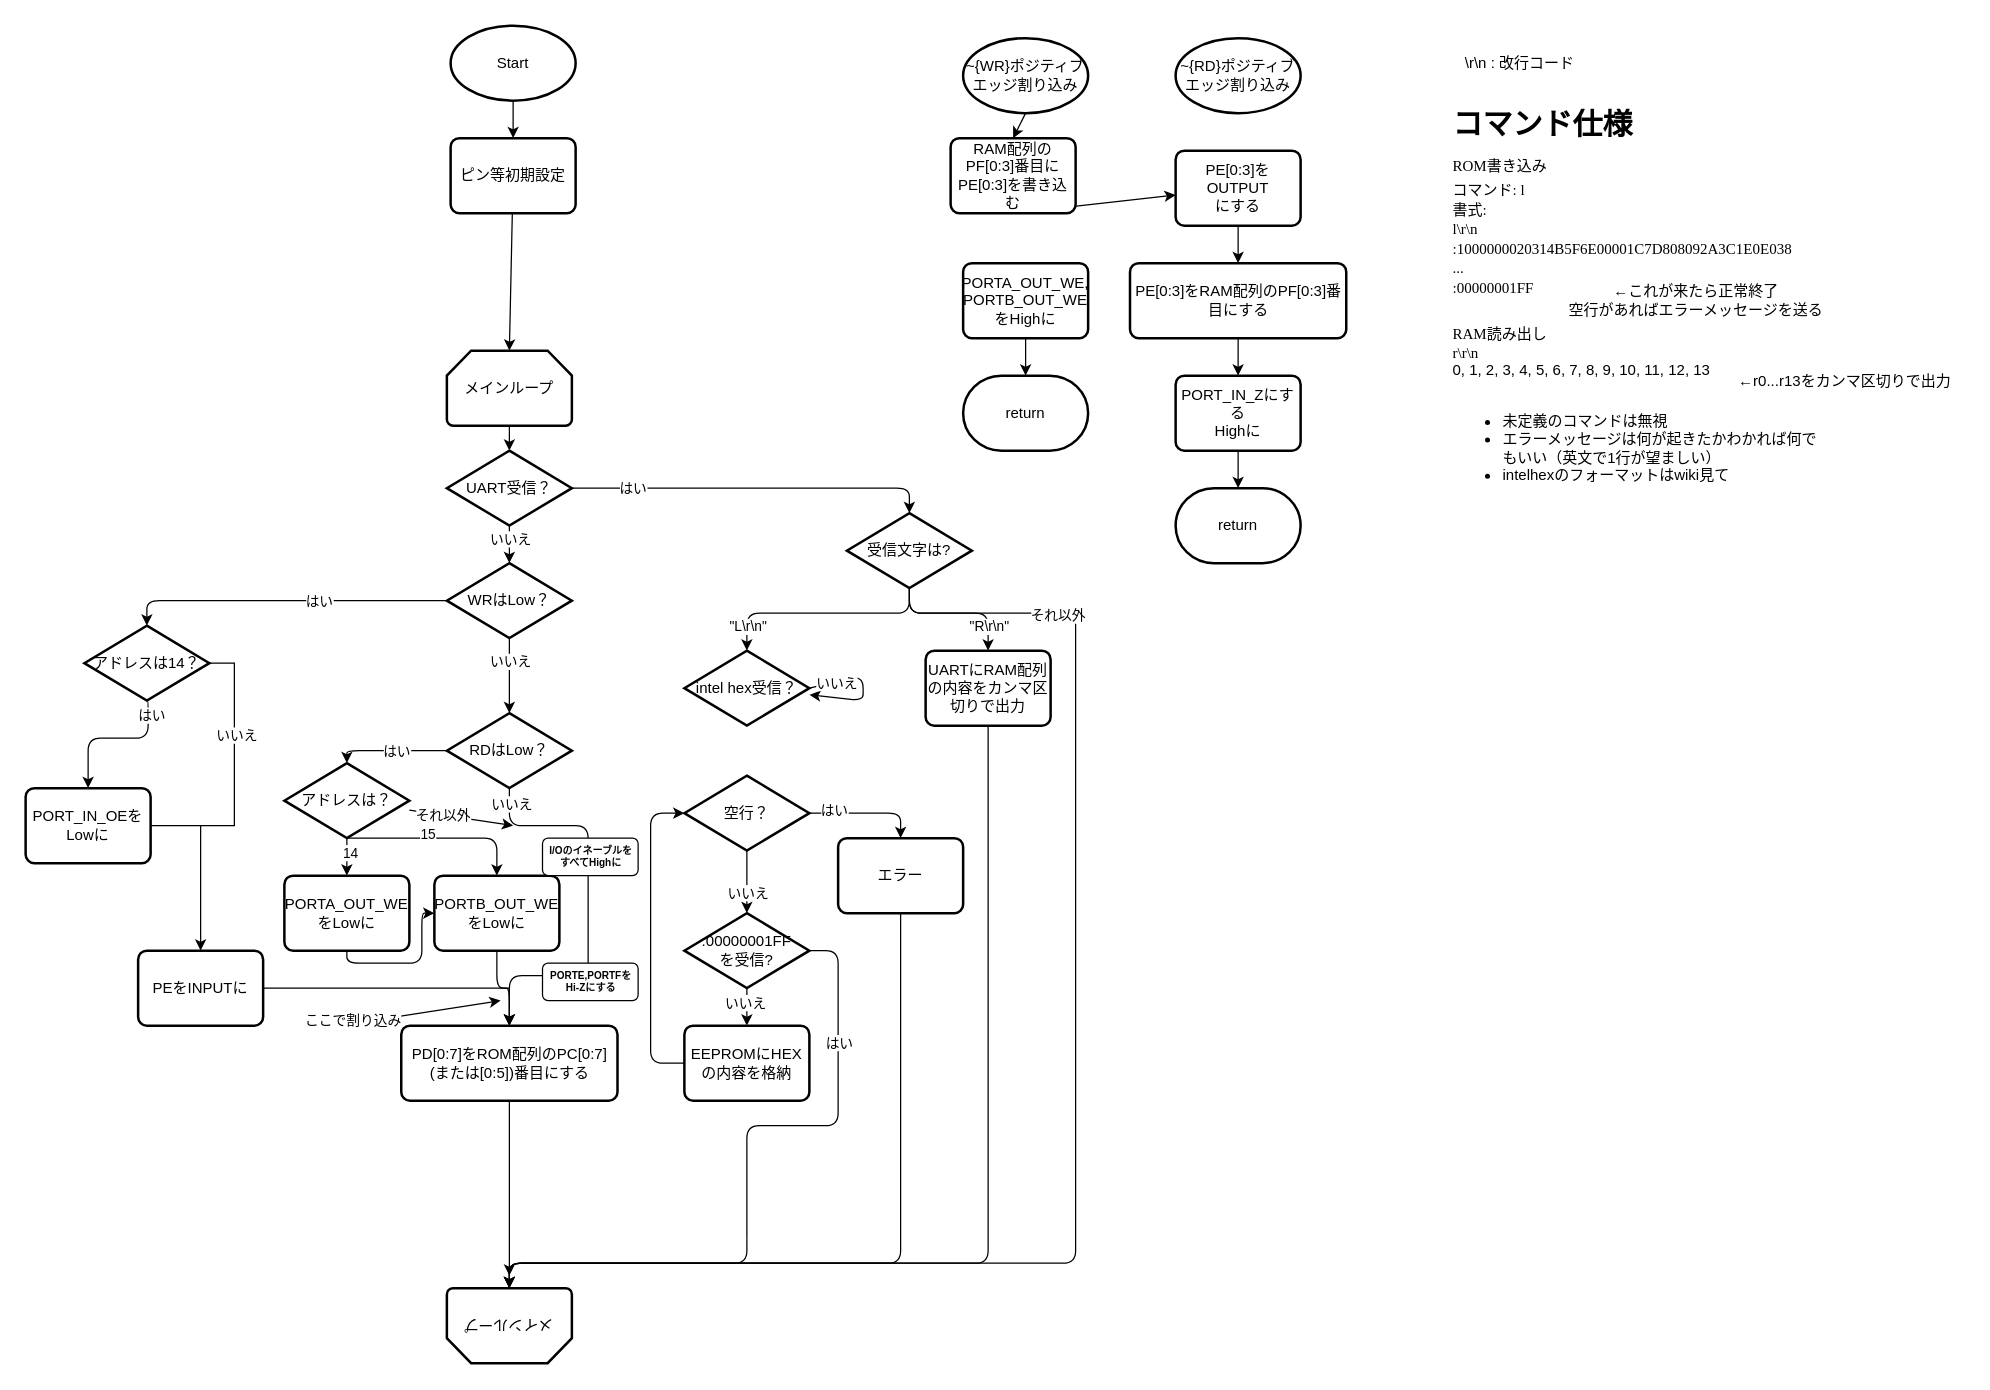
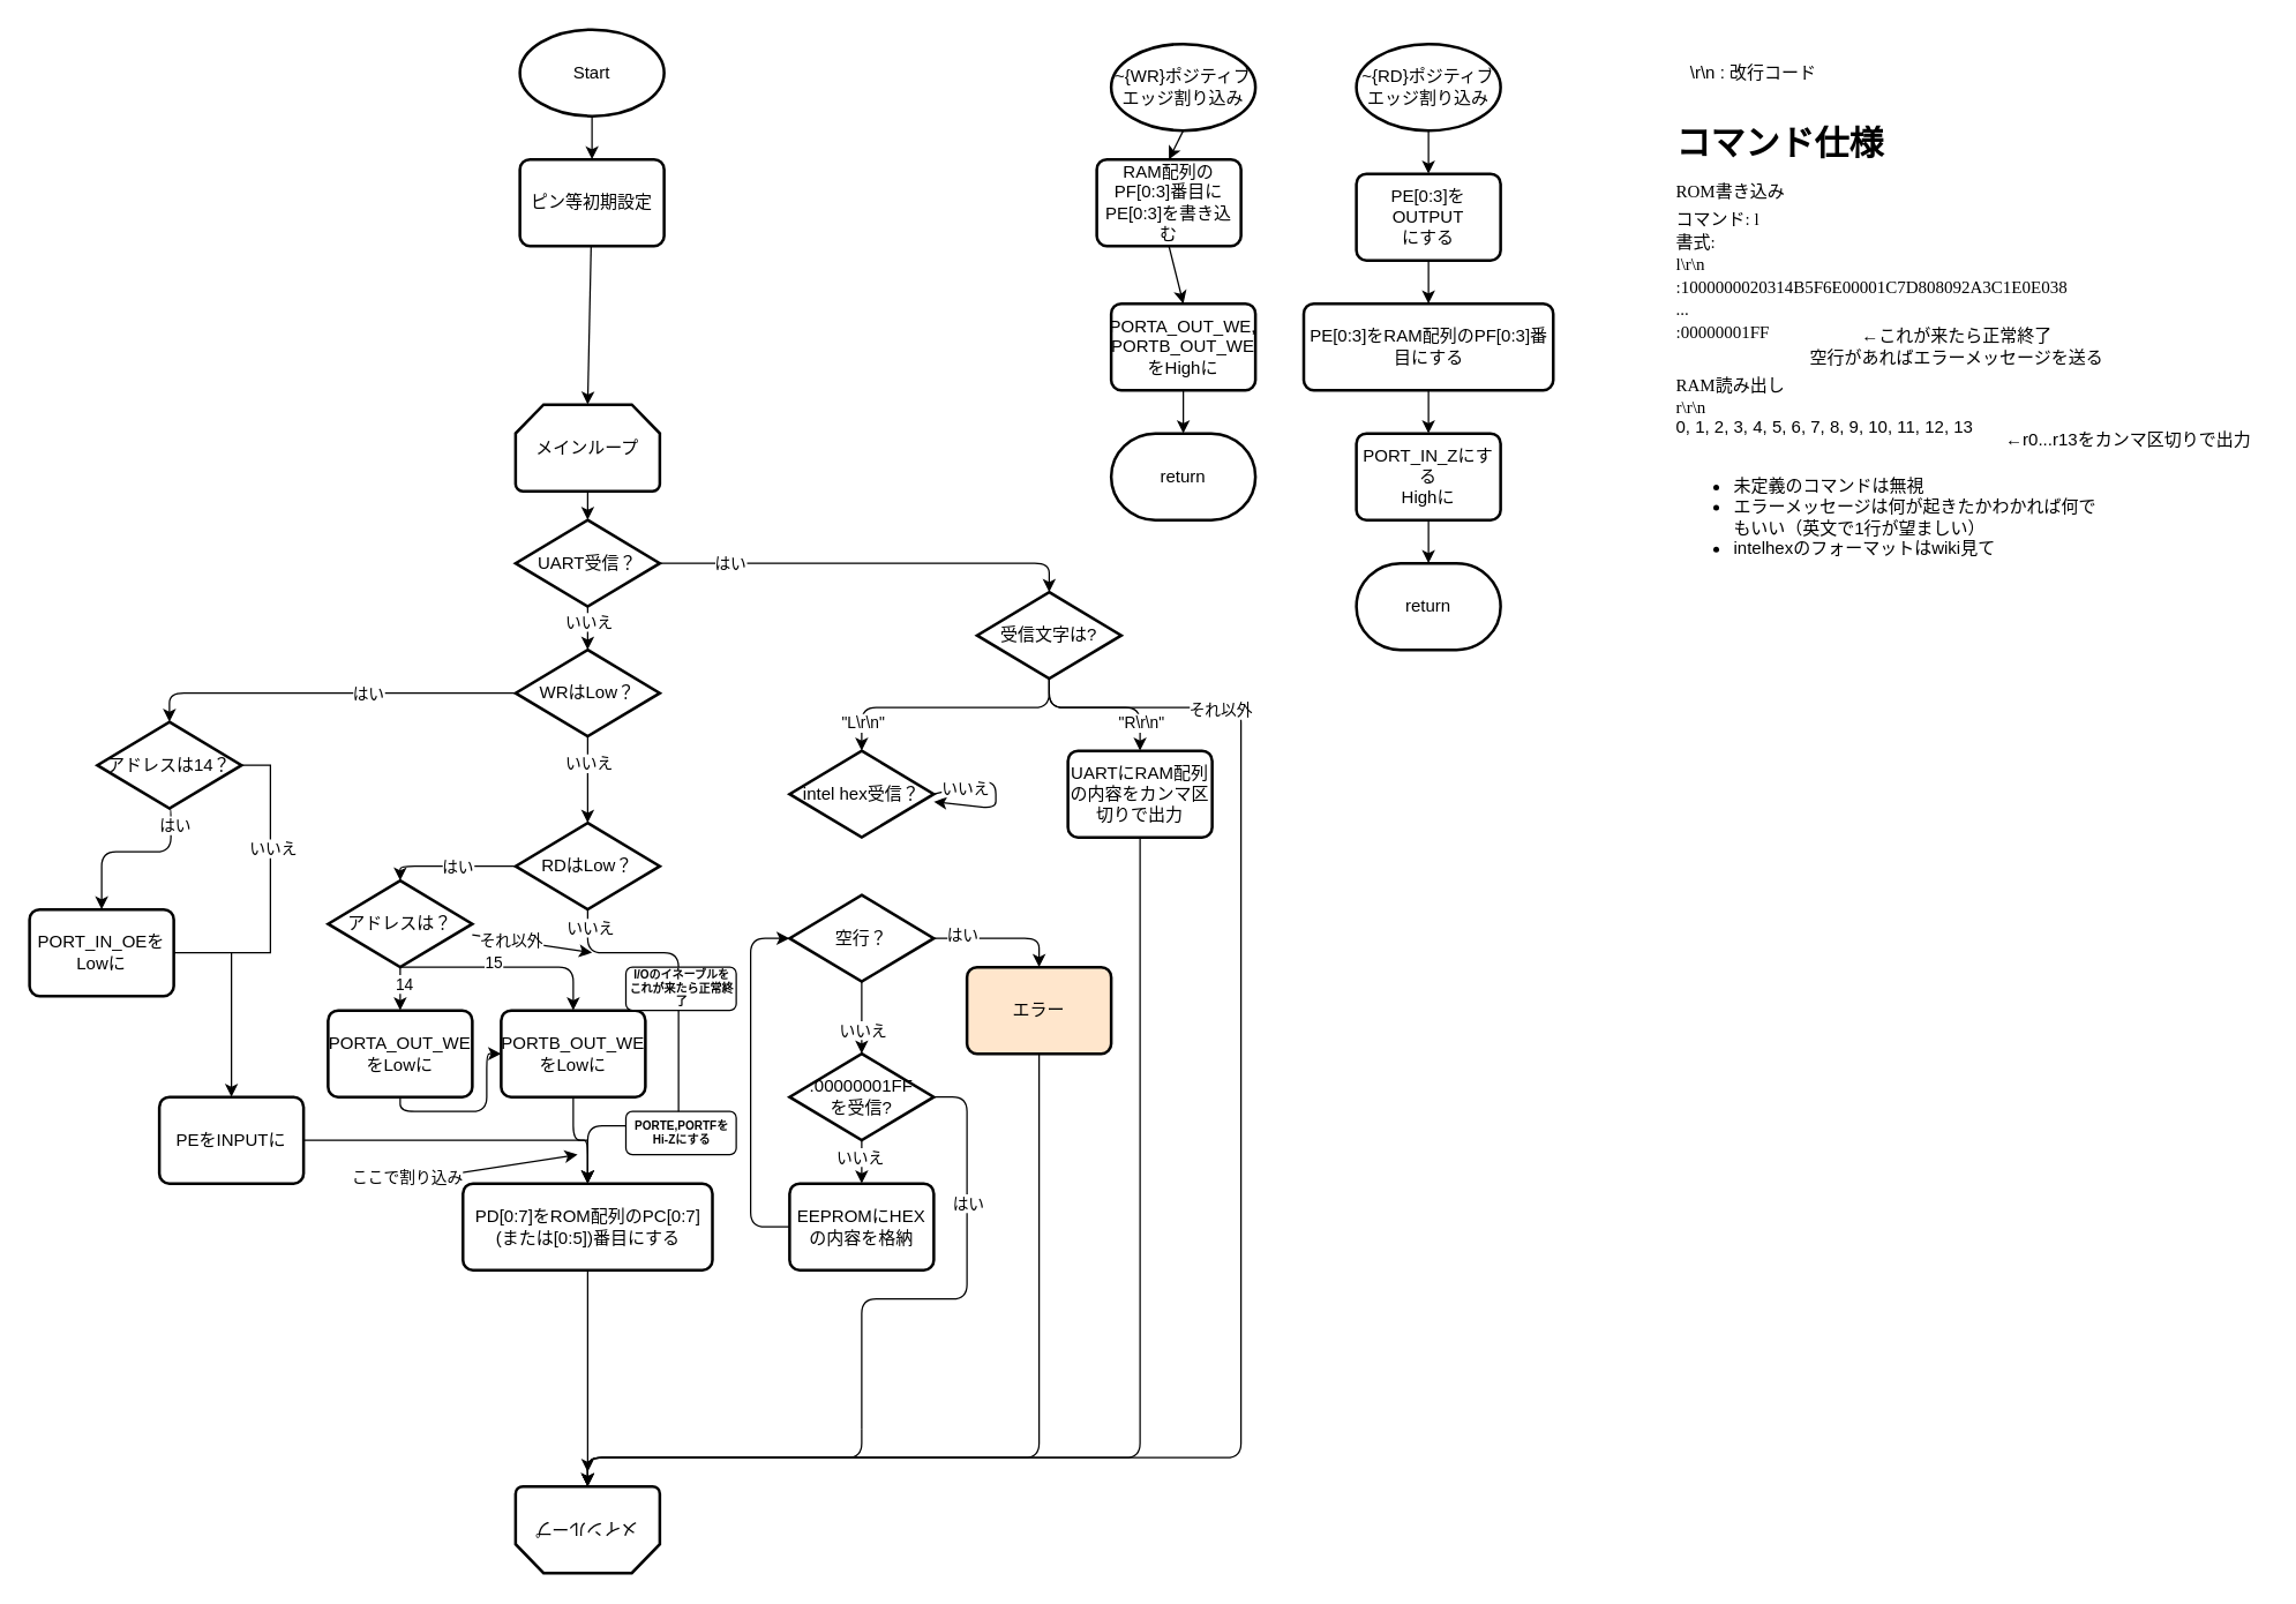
+ <mxCell id="6" value="" style="edgeStyle=none;html=1;" parent="1" source="7" target="15" edge="1"><mxGeometry relative="1" as="geometry" /></mxCell>
- <mxCell id="8" style="edgeStyle=none;html=1;exitX=0.5;exitY=1;exitDx=0;exitDy=0;" parent="1" source="9" target="15" edge="1"><mxGeometry relative="1" as="geometry" /></mxCell>
+ <mxCell id="8" style="edgeStyle=none;html=1;exitX=0.5;exitY=1;exitDx=0;exitDy=0;entryX=0.5;entryY=0;entryDx=0;entryDy=0;" parent="1" source="9" target="12" edge="1"><mxGeometry relative="1" as="geometry" /></mxCell>
- <mxCell id="89" value="&lt;font&gt;I/Oのイネーブルを&lt;/font&gt;&lt;div&gt;&lt;font&gt;すべてHighに&lt;/font&gt;&lt;/div&gt;" style="rounded=1;whiteSpace=wrap;html=1;fontSize=8;spacing=1;fontStyle=1" vertex="1" parent="1"><mxGeometry x="433.5" y="670" width="76.5" height="30" as="geometry" /></mxCell>
+ <mxCell id="89" value="&lt;font&gt;I/Oのイネーブルを&lt;/font&gt;&lt;div&gt;&lt;font&gt;これが来たら正常終了&lt;/font&gt;&lt;/div&gt;" style="rounded=1;whiteSpace=wrap;html=1;fontSize=8;spacing=1;fontStyle=1" vertex="1" parent="1"><mxGeometry x="433.5" y="670" width="76.5" height="30" as="geometry" /></mxCell>
- <mxCell id="72" value="エラー" style="rounded=1;whiteSpace=wrap;html=1;absoluteArcSize=1;arcSize=14;strokeWidth=2;" parent="1" vertex="1"><mxGeometry x="670" y="670" width="100" height="60" as="geometry" /></mxCell>
+ <mxCell id="72" value="エラー" style="rounded=1;whiteSpace=wrap;html=1;absoluteArcSize=1;arcSize=14;strokeWidth=2;fillColor=#ffe6cc;" parent="1" vertex="1"><mxGeometry x="670" y="670" width="100" height="60" as="geometry" /></mxCell>
